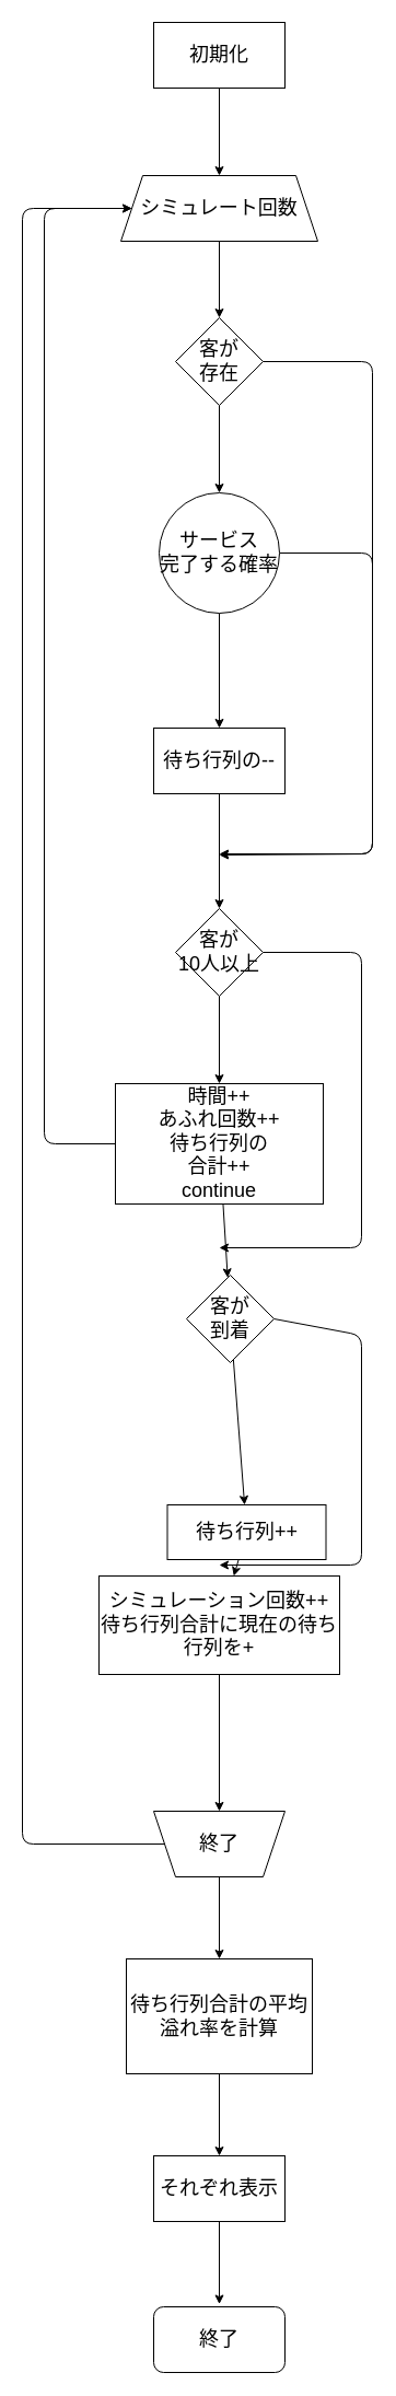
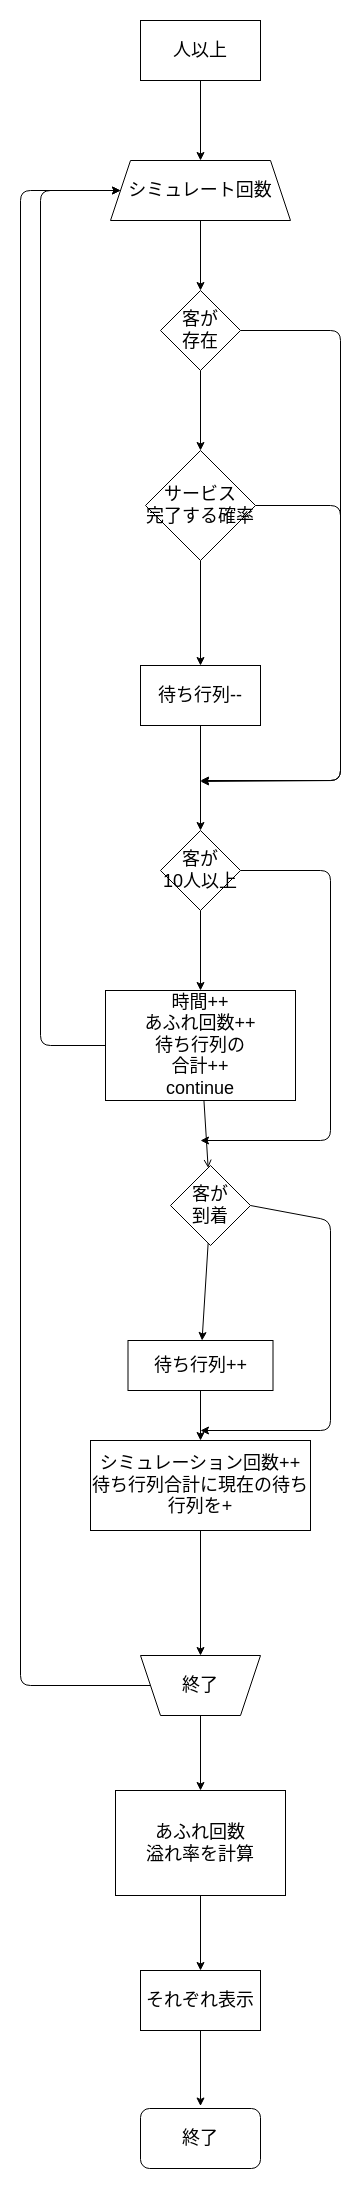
- <mxCell id="3" value="初期化" style="rounded=0;whiteSpace=wrap;html=1;fontSize=18;" vertex="1" parent="1"><mxGeometry x="140" y="20" width="120" height="60" as="geometry" /></mxCell>
+ <mxCell id="3" value="人以上" style="rounded=0;whiteSpace=wrap;html=1;fontSize=18;" vertex="1" parent="1"><mxGeometry x="140" y="20" width="120" height="60" as="geometry" /></mxCell>
- <mxCell id="11" value="サービス&lt;br&gt;完了する確率" style="ellipse;whiteSpace=wrap;html=1;fontSize=18;" vertex="1" parent="1"><mxGeometry x="145" y="450" width="110" height="110" as="geometry" /></mxCell>
+ <mxCell id="11" value="サービス&lt;br&gt;完了する確率" style="rhombus;whiteSpace=wrap;html=1;fontSize=18;rounded=0;" vertex="1" parent="1"><mxGeometry x="145" y="450" width="110" height="110" as="geometry" /></mxCell>
- <mxCell id="13" value="待ち行列の--" style="whiteSpace=wrap;html=1;fontSize=18;rounded=0;" vertex="1" parent="1"><mxGeometry x="140" y="665" width="120" height="60" as="geometry" /></mxCell>
+ <mxCell id="13" value="待ち行列--" style="whiteSpace=wrap;html=1;fontSize=18;rounded=0;" vertex="1" parent="1"><mxGeometry x="140" y="665" width="120" height="60" as="geometry" /></mxCell>
- <mxCell id="18" value="" style="edgeStyle=none;html=1;" edge="1" parent="1" source="19" target="22"><mxGeometry relative="1" as="geometry" /></mxCell>
+ <mxCell id="18" value="" style="edgeStyle=none;html=1;endArrow=open;" edge="1" parent="1" source="19" target="22"><mxGeometry relative="1" as="geometry" /></mxCell>
- <mxCell id="24" value="待ち行列++" style="whiteSpace=wrap;html=1;fontSize=18;rounded=0;" vertex="1" parent="1"><mxGeometry x="152.5" y="1375" width="145" height="50" as="geometry" /></mxCell>
+ <mxCell id="24" value="待ち行列++" style="whiteSpace=wrap;html=1;fontSize=18;rounded=0;" vertex="1" parent="1"><mxGeometry x="127.5" y="1340" width="145" height="50" as="geometry" /></mxCell>
- <mxCell id="29" value="待ち行列合計の平均&lt;br&gt;溢れ率を計算" style="whiteSpace=wrap;html=1;fontSize=18;rounded=0;" vertex="1" parent="1"><mxGeometry x="115" y="1790" width="170" height="105" as="geometry" /></mxCell>
+ <mxCell id="29" value="あふれ回数&lt;br&gt;溢れ率を計算" style="whiteSpace=wrap;html=1;fontSize=18;rounded=0;" vertex="1" parent="1"><mxGeometry x="115" y="1790" width="170" height="105" as="geometry" /></mxCell>
